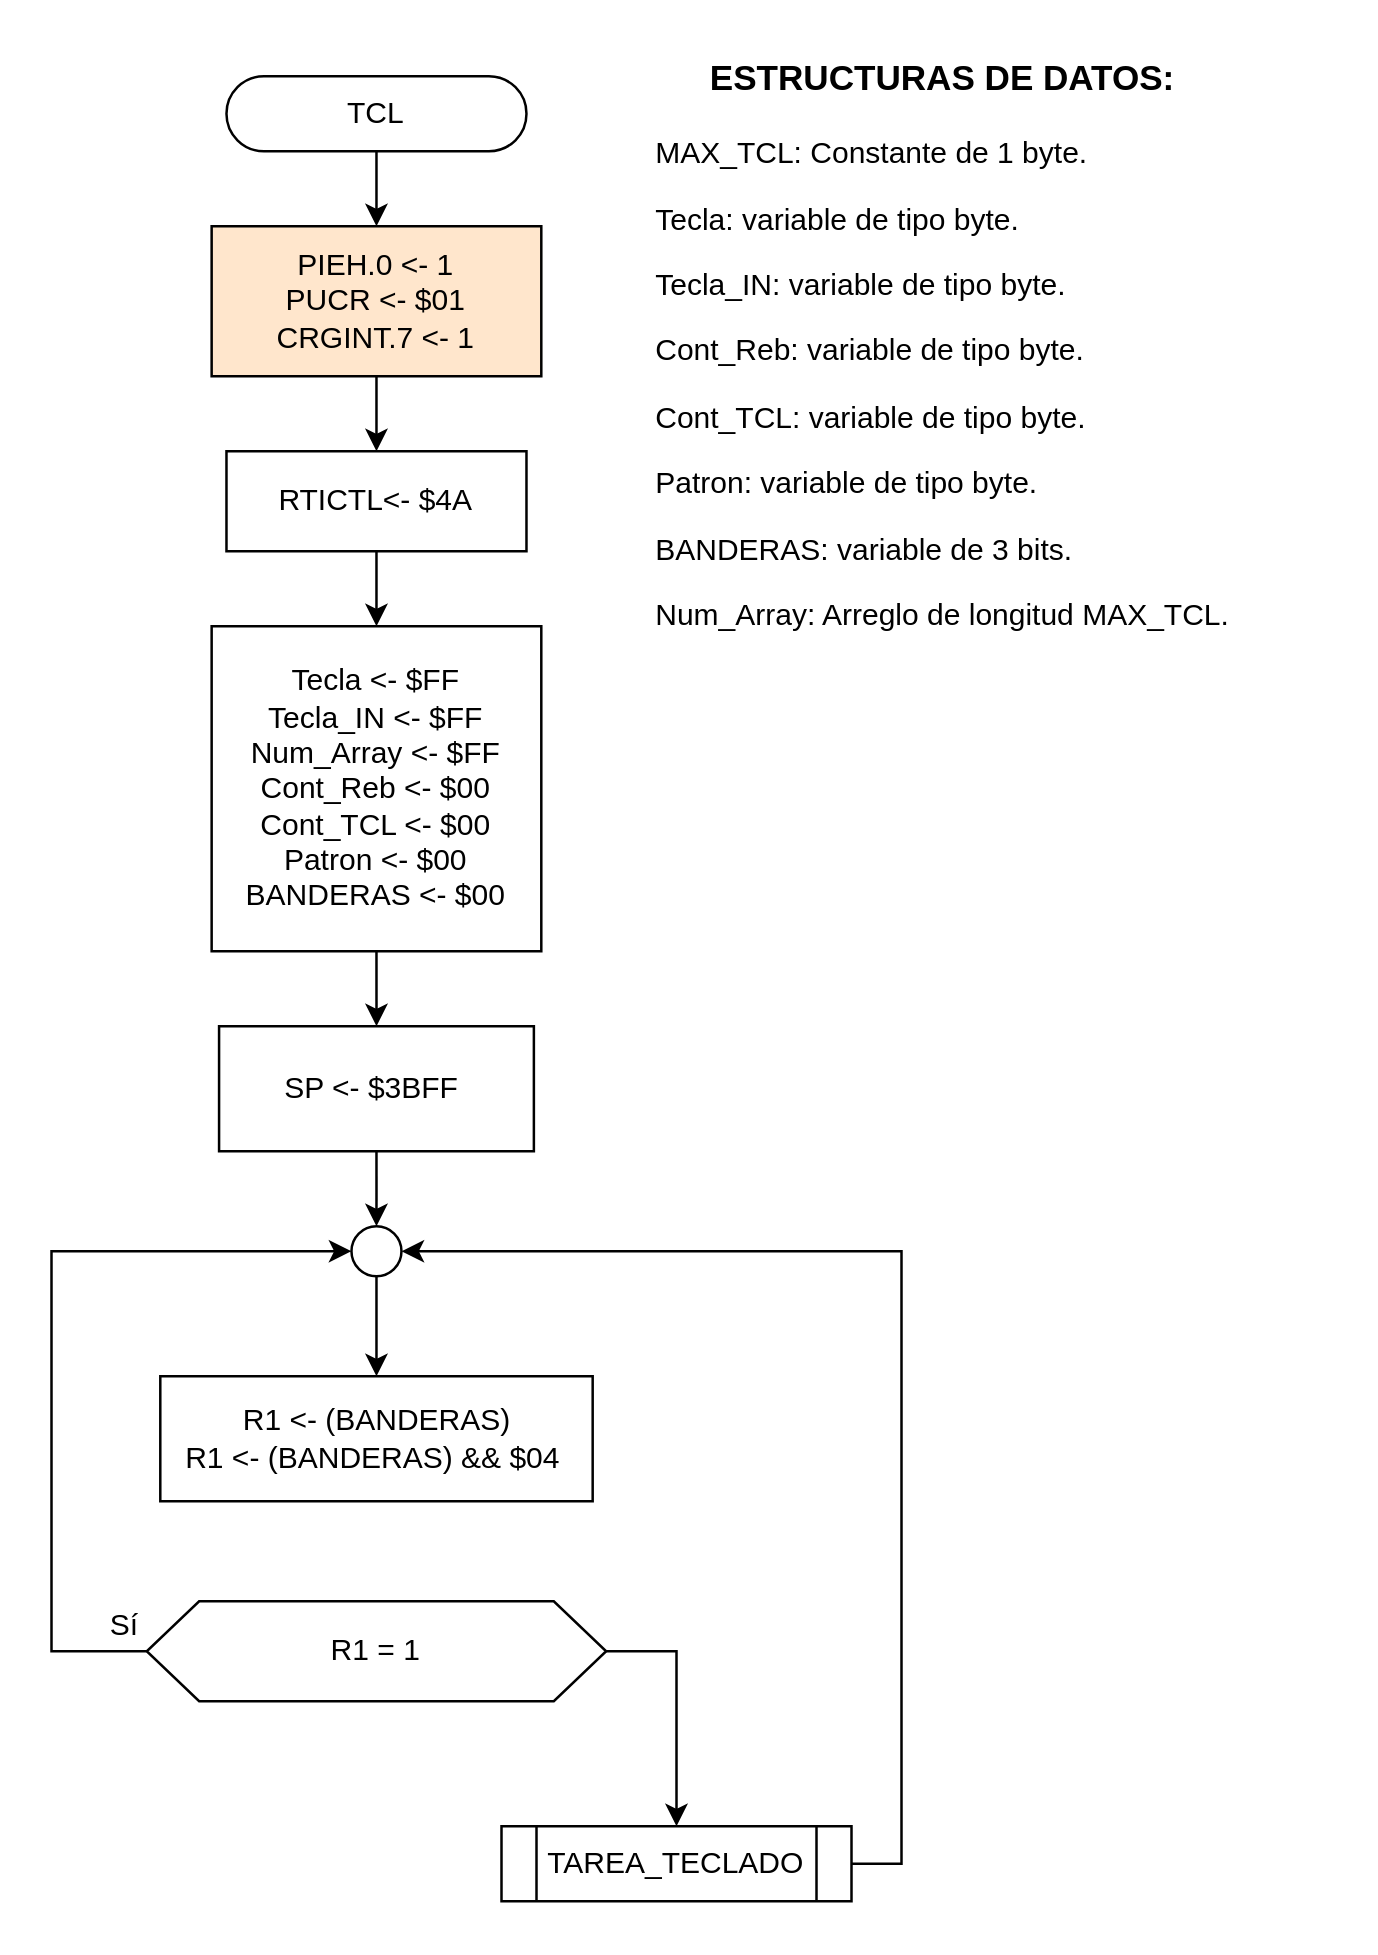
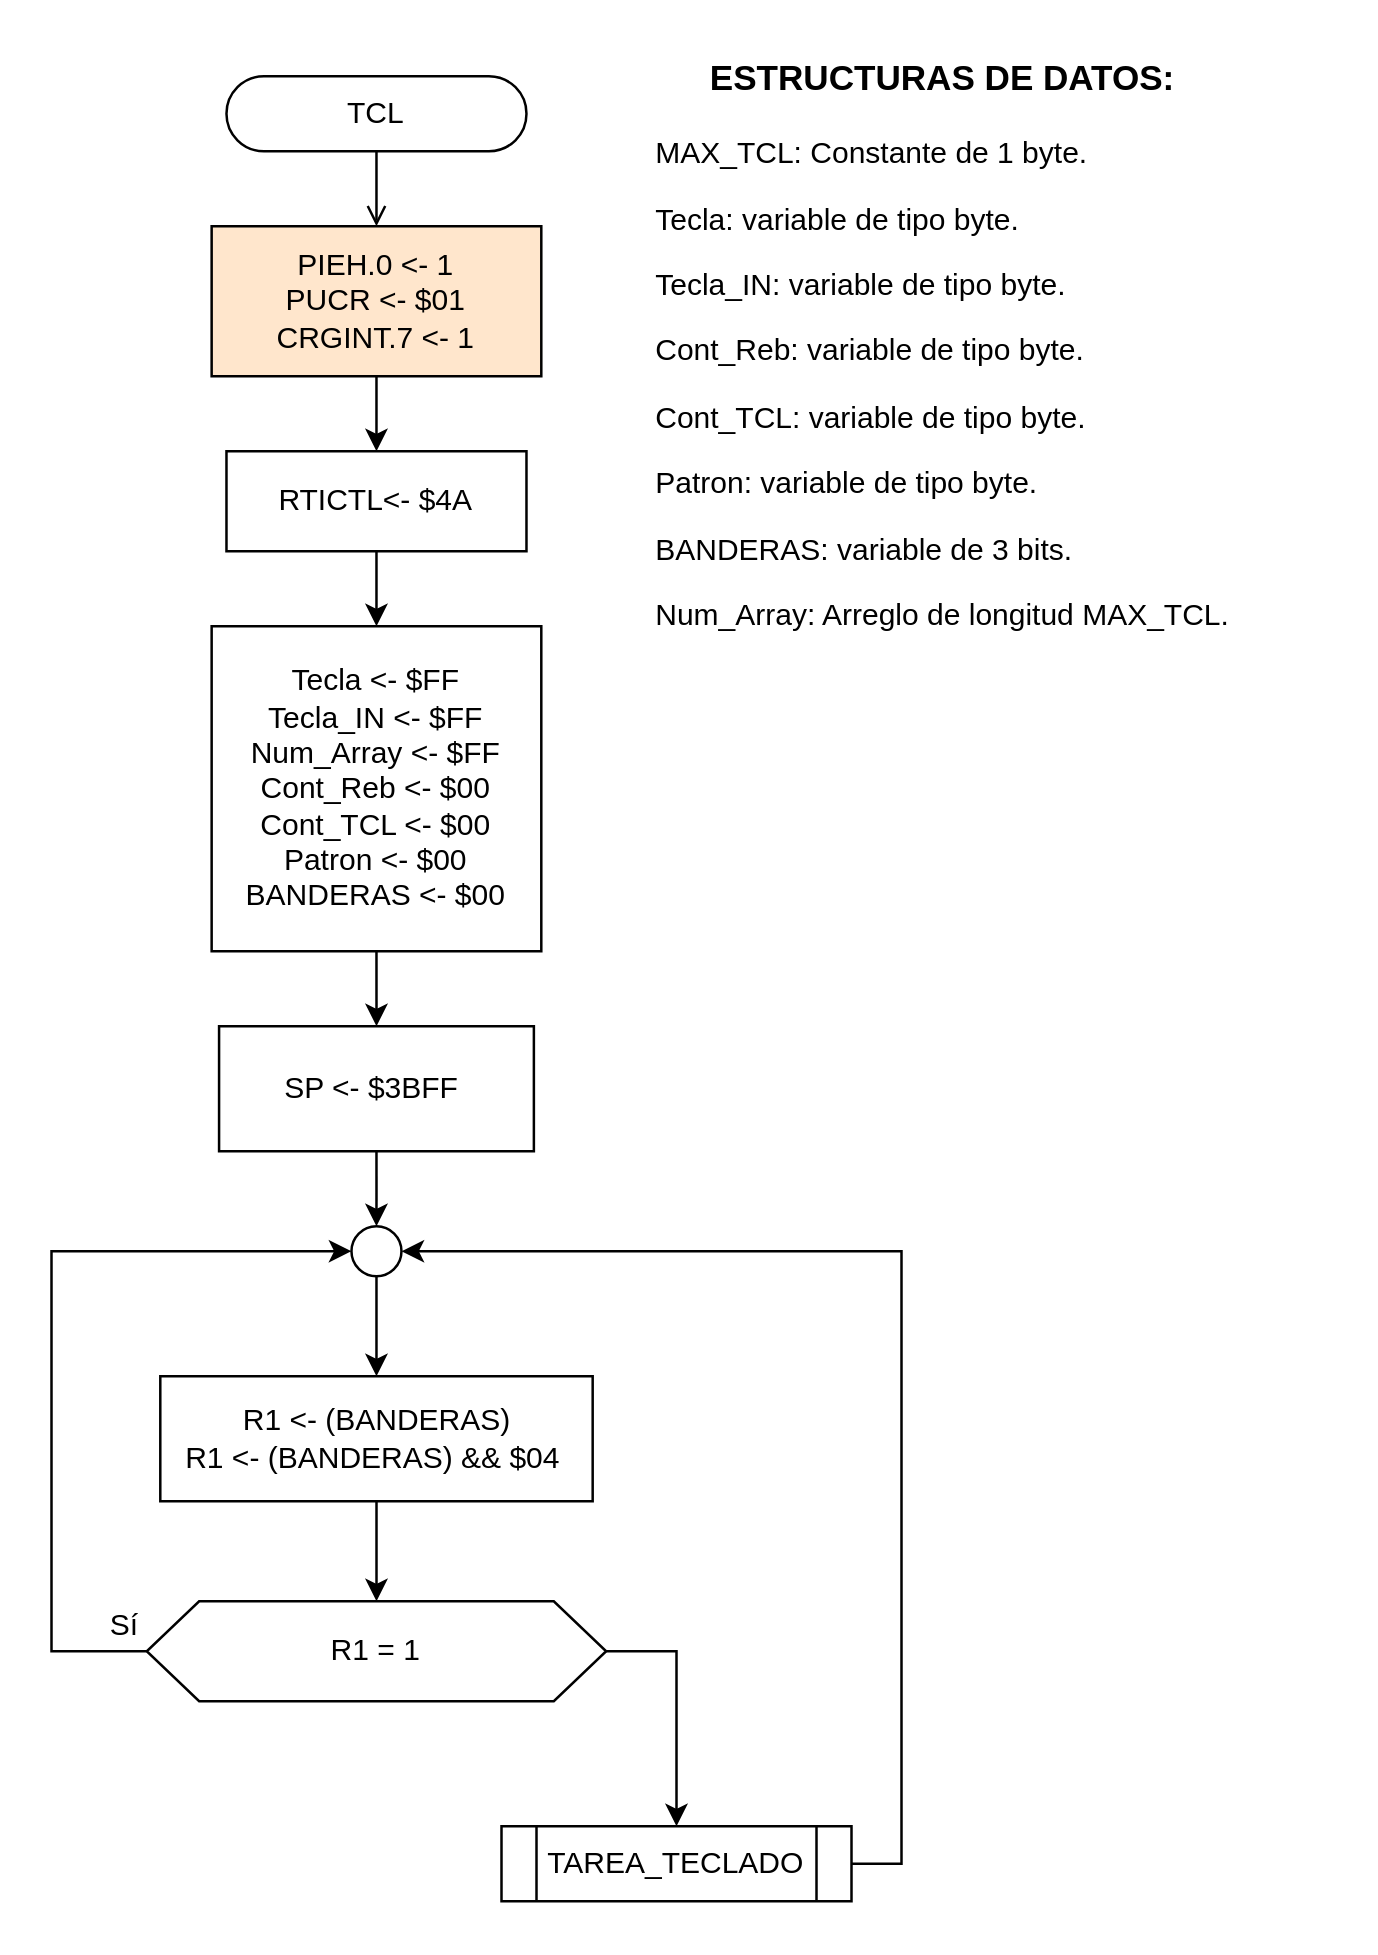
- <mxCell id="2" style="edgeStyle=orthogonalEdgeStyle;rounded=0;orthogonalLoop=1;jettySize=auto;html=1;exitX=0.5;exitY=1;exitDx=0;exitDy=0;entryX=0.5;entryY=0;entryDx=0;entryDy=0;" parent="1" source="3" target="5" edge="1"><mxGeometry relative="1" as="geometry" /></mxCell>
+ <mxCell id="2" style="edgeStyle=orthogonalEdgeStyle;rounded=0;orthogonalLoop=1;jettySize=auto;html=1;exitX=0.5;exitY=1;exitDx=0;exitDy=0;entryX=0.5;entryY=0;entryDx=0;entryDy=0;endArrow=open;" parent="1" source="3" target="5" edge="1"><mxGeometry relative="1" as="geometry" /></mxCell>
+ <mxCell id="20" style="edgeStyle=orthogonalEdgeStyle;rounded=0;orthogonalLoop=1;jettySize=auto;html=1;exitX=0.5;exitY=1;exitDx=0;exitDy=0;" parent="1" source="21" target="16" edge="1"><mxGeometry relative="1" as="geometry" /></mxCell>
